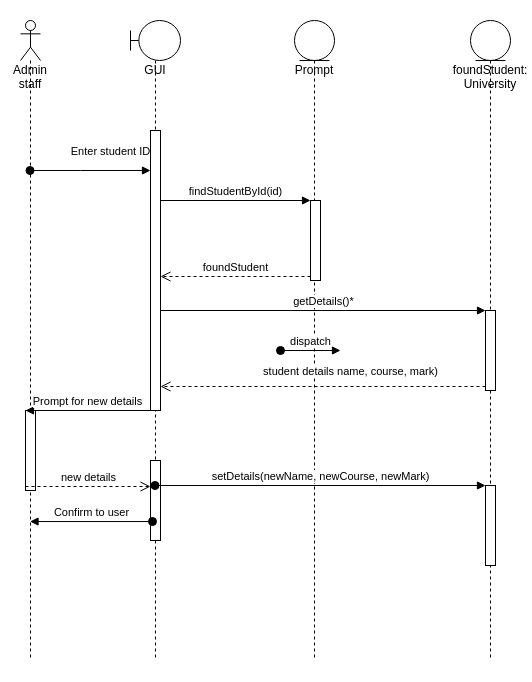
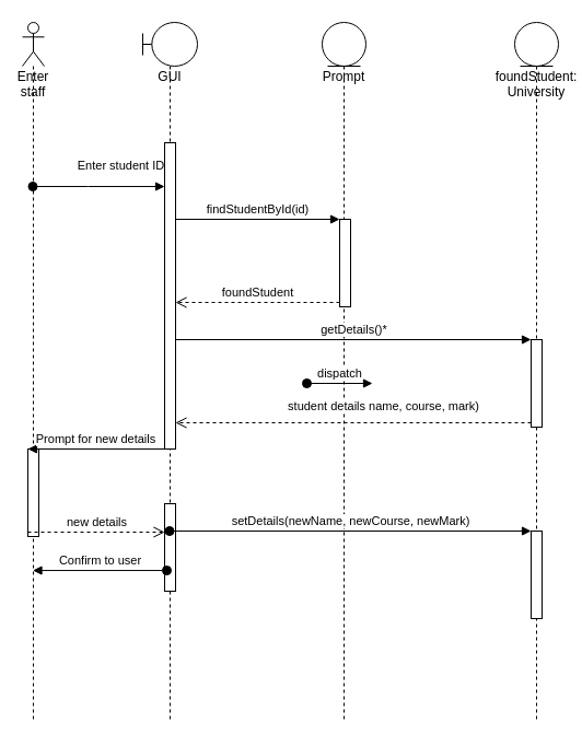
- <mxCell id="2" value="Admin staff" style="shape=umlLifeline;participant=umlActor;perimeter=lifelinePerimeter;whiteSpace=wrap;html=1;container=1;collapsible=0;recursiveResize=0;verticalAlign=top;spacingTop=36;outlineConnect=0;" parent="1" vertex="1"><mxGeometry x="20" y="20" width="20" height="640" as="geometry" /></mxCell>
+ <mxCell id="2" value="Enter staff" style="shape=umlLifeline;participant=umlActor;perimeter=lifelinePerimeter;whiteSpace=wrap;html=1;container=1;collapsible=0;recursiveResize=0;verticalAlign=top;spacingTop=36;outlineConnect=0;" parent="1" vertex="1"><mxGeometry x="20" y="20" width="20" height="640" as="geometry" /></mxCell>
